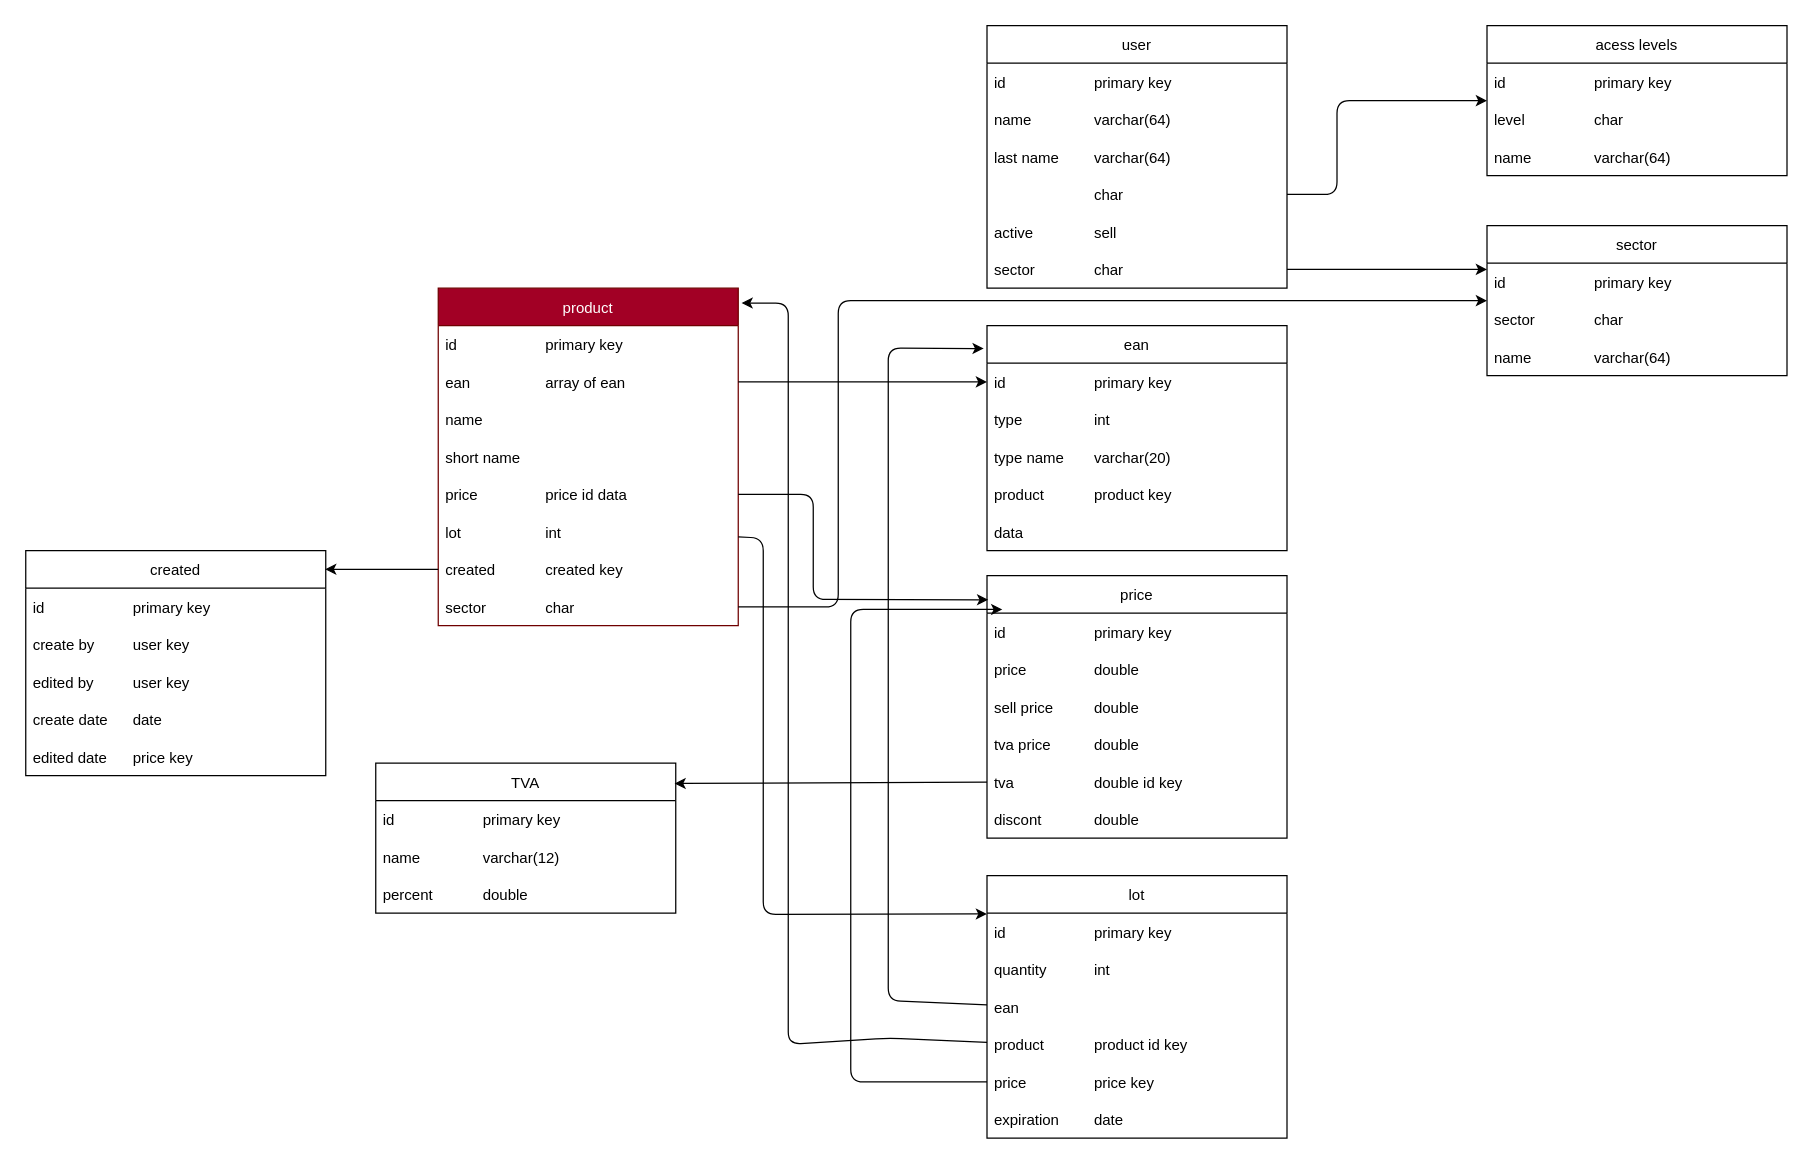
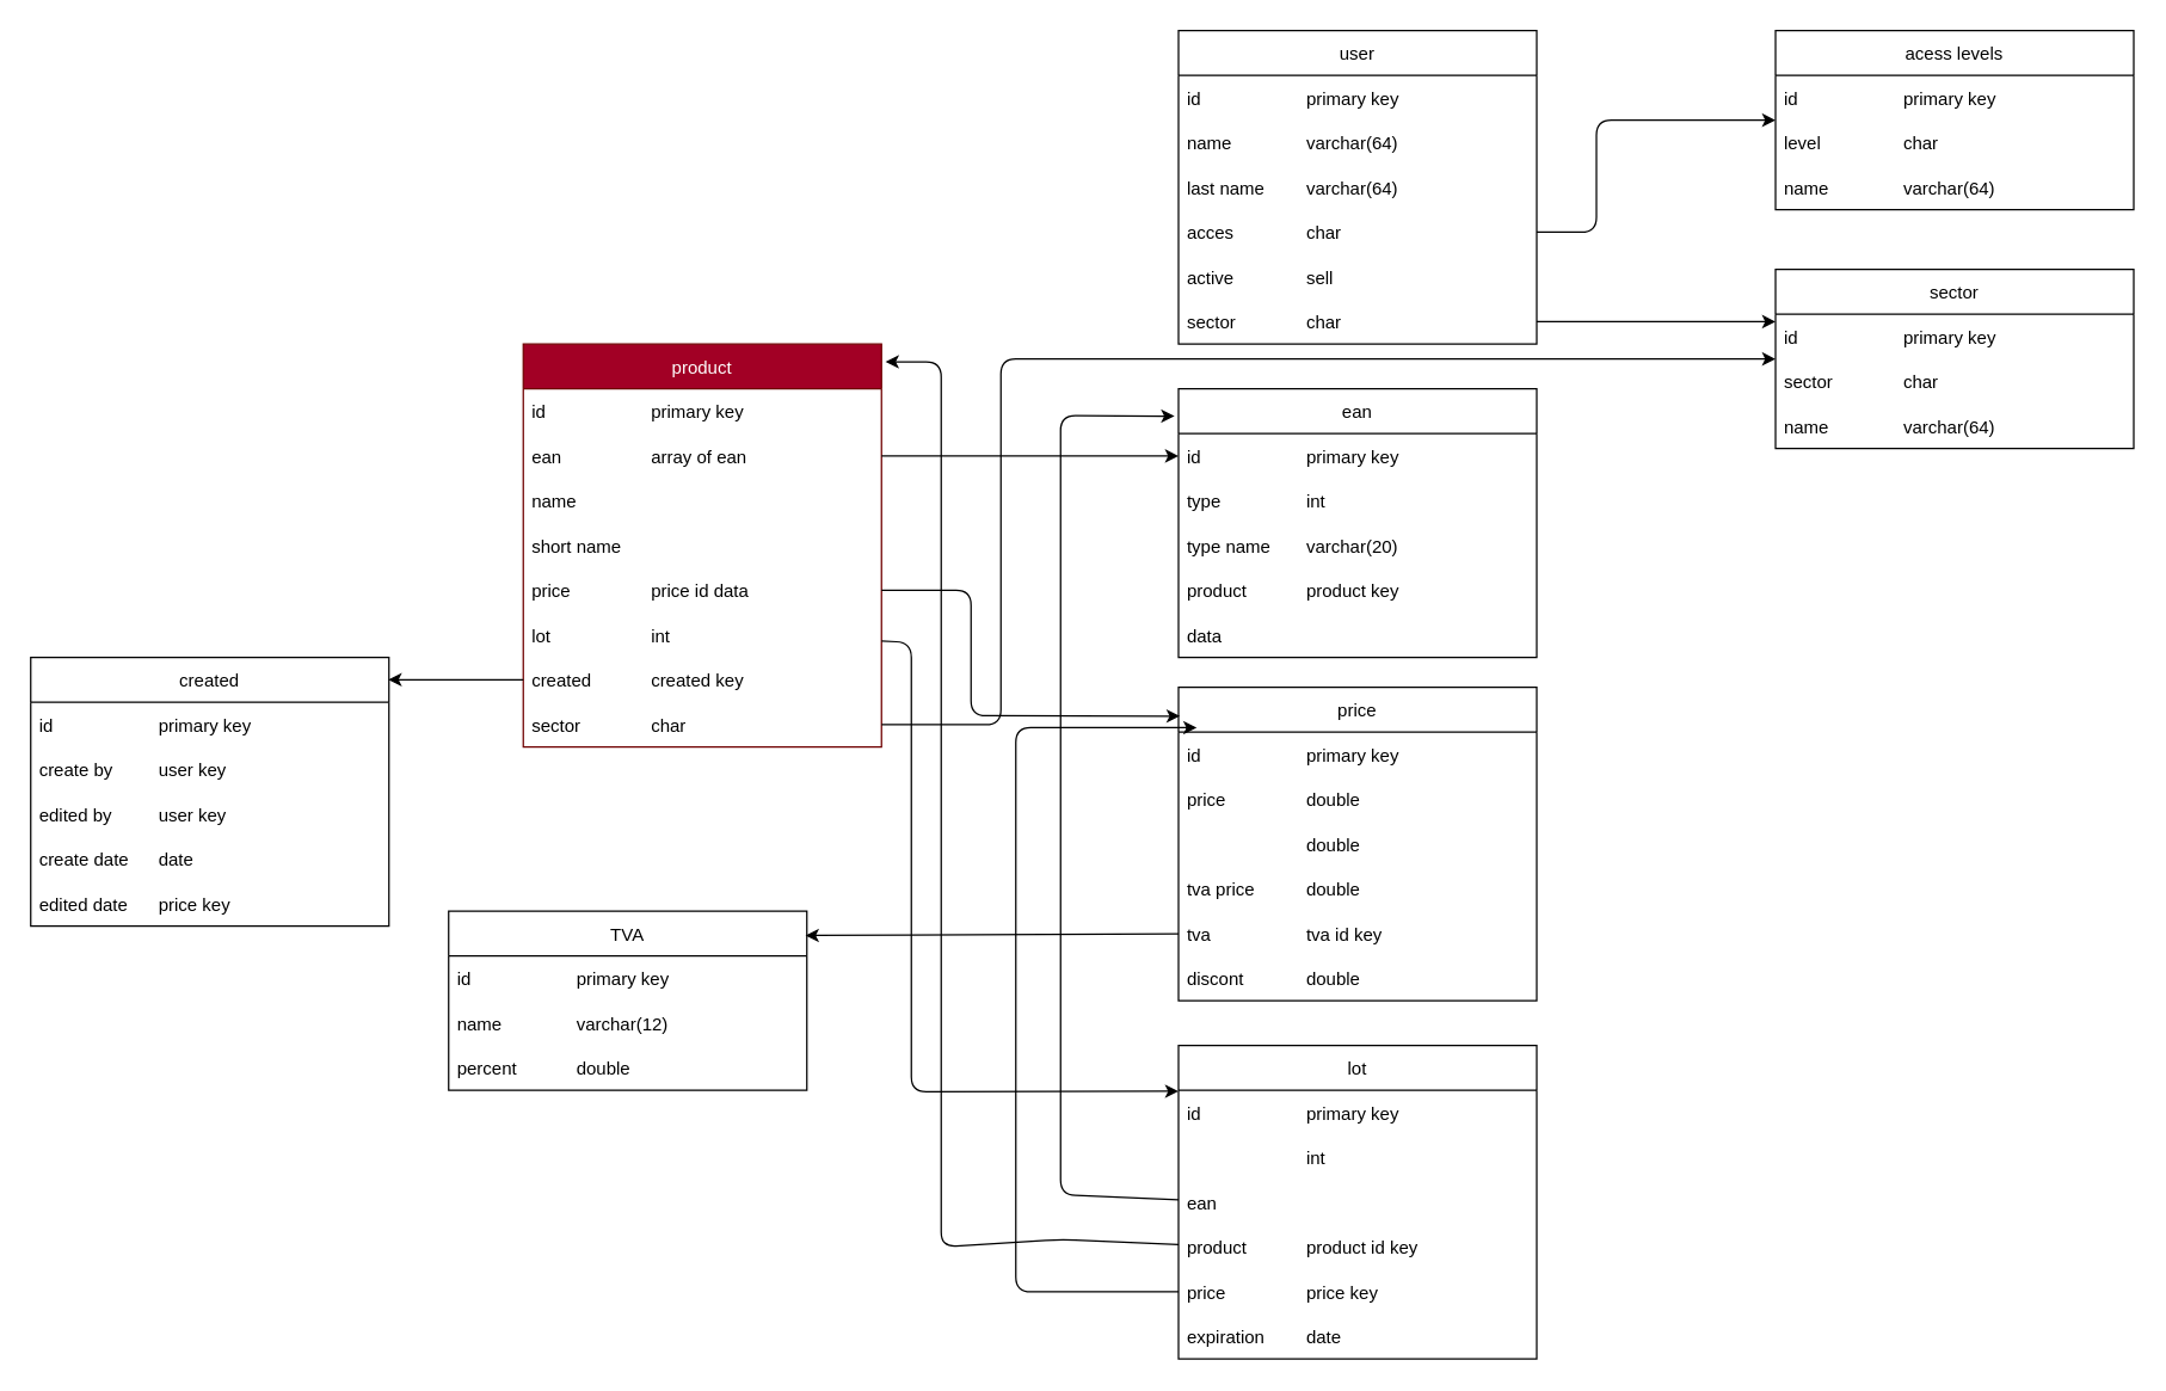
+ <mxCell id="13" value="acces" style="text;strokeColor=none;fillColor=none;align=left;verticalAlign=middle;spacingLeft=4;spacingRight=4;overflow=hidden;points=[[0,0.5],[1,0.5]];portConstraint=eastwest;rotatable=0;" parent="12" vertex="1"><mxGeometry width="60" height="30" as="geometry" /></mxCell>
- <mxCell id="74" value="sell price" style="text;strokeColor=none;fillColor=none;align=left;verticalAlign=middle;spacingLeft=4;spacingRight=4;overflow=hidden;points=[[0,0.5],[1,0.5]];portConstraint=eastwest;rotatable=0;" parent="73" vertex="1"><mxGeometry width="70" height="30" as="geometry" /></mxCell>
- <mxCell id="81" value="double id key" style="text;strokeColor=none;fillColor=none;align=left;verticalAlign=middle;spacingLeft=4;spacingRight=4;overflow=hidden;points=[[0,0.5],[1,0.5]];portConstraint=eastwest;rotatable=0;" parent="79" vertex="1"><mxGeometry x="80" width="160" height="30" as="geometry" /></mxCell>
+ <mxCell id="81" value="tva id key" style="text;strokeColor=none;fillColor=none;align=left;verticalAlign=middle;spacingLeft=4;spacingRight=4;overflow=hidden;points=[[0,0.5],[1,0.5]];portConstraint=eastwest;rotatable=0;" parent="79" vertex="1"><mxGeometry x="80" width="160" height="30" as="geometry" /></mxCell>
- <mxCell id="115" value="quantity" style="text;strokeColor=none;fillColor=none;align=left;verticalAlign=middle;spacingLeft=4;spacingRight=4;overflow=hidden;points=[[0,0.5],[1,0.5]];portConstraint=eastwest;rotatable=0;" parent="114" vertex="1"><mxGeometry width="80" height="30" as="geometry" /></mxCell>
